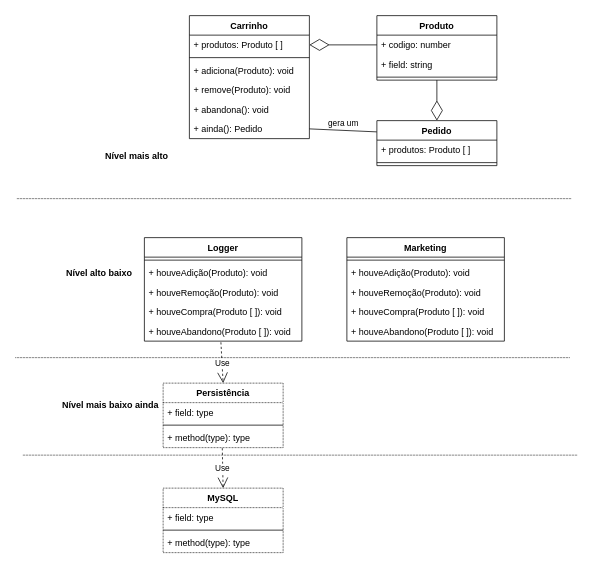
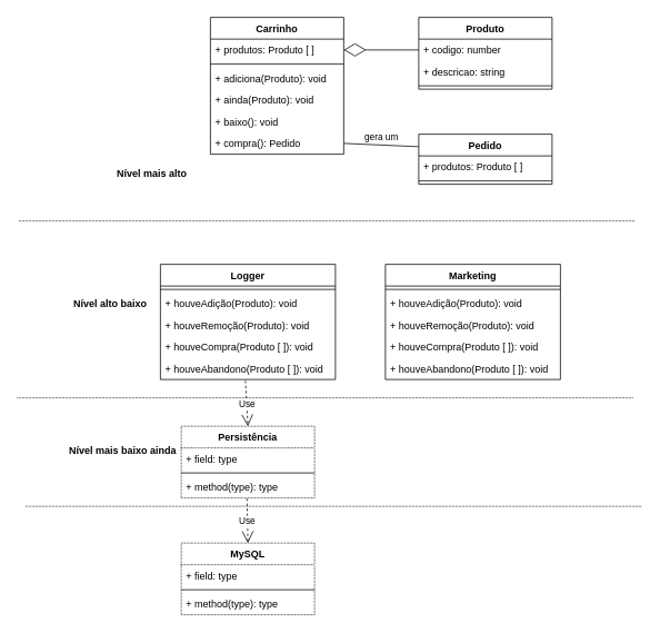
- <mxCell id="14" value="+ field: string" style="text;strokeColor=none;fillColor=none;align=left;verticalAlign=top;spacingLeft=4;spacingRight=4;overflow=hidden;rotatable=0;points=[[0,0.5],[1,0.5]];portConstraint=eastwest;" vertex="1" parent="12"><mxGeometry y="52" width="160" height="26" as="geometry" /></mxCell>
+ <mxCell id="14" value="+ descricao: string" style="text;strokeColor=none;fillColor=none;align=left;verticalAlign=top;spacingLeft=4;spacingRight=4;overflow=hidden;rotatable=0;points=[[0,0.5],[1,0.5]];portConstraint=eastwest;" vertex="1" parent="12"><mxGeometry y="52" width="160" height="26" as="geometry" /></mxCell>
- <mxCell id="9" value="+ remove(Produto): void" style="text;strokeColor=none;fillColor=none;align=left;verticalAlign=top;spacingLeft=4;spacingRight=4;overflow=hidden;rotatable=0;points=[[0,0.5],[1,0.5]];portConstraint=eastwest;" vertex="1" parent="5"><mxGeometry y="86" width="160" height="26" as="geometry" /></mxCell>
+ <mxCell id="9" value="+ ainda(Produto): void" style="text;strokeColor=none;fillColor=none;align=left;verticalAlign=top;spacingLeft=4;spacingRight=4;overflow=hidden;rotatable=0;points=[[0,0.5],[1,0.5]];portConstraint=eastwest;" vertex="1" parent="5"><mxGeometry y="86" width="160" height="26" as="geometry" /></mxCell>
- <mxCell id="3" value="" style="endArrow=diamondThin;endFill=0;endSize=24;html=1;exitX=0.5;exitY=1;exitDx=0;exitDy=0;entryX=0.5;entryY=0;entryDx=0;entryDy=0;" edge="1" parent="1" source="12" target="16"><mxGeometry width="160" relative="1" as="geometry"><mxPoint x="342" y="250" as="sourcePoint" /><mxPoint x="502" y="250" as="targetPoint" /></mxGeometry></mxCell>
- <mxCell id="10" value="+ abandona(): void" style="text;strokeColor=none;fillColor=none;align=left;verticalAlign=top;spacingLeft=4;spacingRight=4;overflow=hidden;rotatable=0;points=[[0,0.5],[1,0.5]];portConstraint=eastwest;" vertex="1" parent="5"><mxGeometry y="112" width="160" height="26" as="geometry" /></mxCell>
+ <mxCell id="10" value="+ baixo(): void" style="text;strokeColor=none;fillColor=none;align=left;verticalAlign=top;spacingLeft=4;spacingRight=4;overflow=hidden;rotatable=0;points=[[0,0.5],[1,0.5]];portConstraint=eastwest;" vertex="1" parent="5"><mxGeometry y="112" width="160" height="26" as="geometry" /></mxCell>
- <mxCell id="11" value="+ ainda(): Pedido" style="text;strokeColor=none;fillColor=none;align=left;verticalAlign=top;spacingLeft=4;spacingRight=4;overflow=hidden;rotatable=0;points=[[0,0.5],[1,0.5]];portConstraint=eastwest;" vertex="1" parent="5"><mxGeometry y="138" width="160" height="26" as="geometry" /></mxCell>
+ <mxCell id="11" value="+ compra(): Pedido" style="text;strokeColor=none;fillColor=none;align=left;verticalAlign=top;spacingLeft=4;spacingRight=4;overflow=hidden;rotatable=0;points=[[0,0.5],[1,0.5]];portConstraint=eastwest;" vertex="1" parent="5"><mxGeometry y="138" width="160" height="26" as="geometry" /></mxCell>
